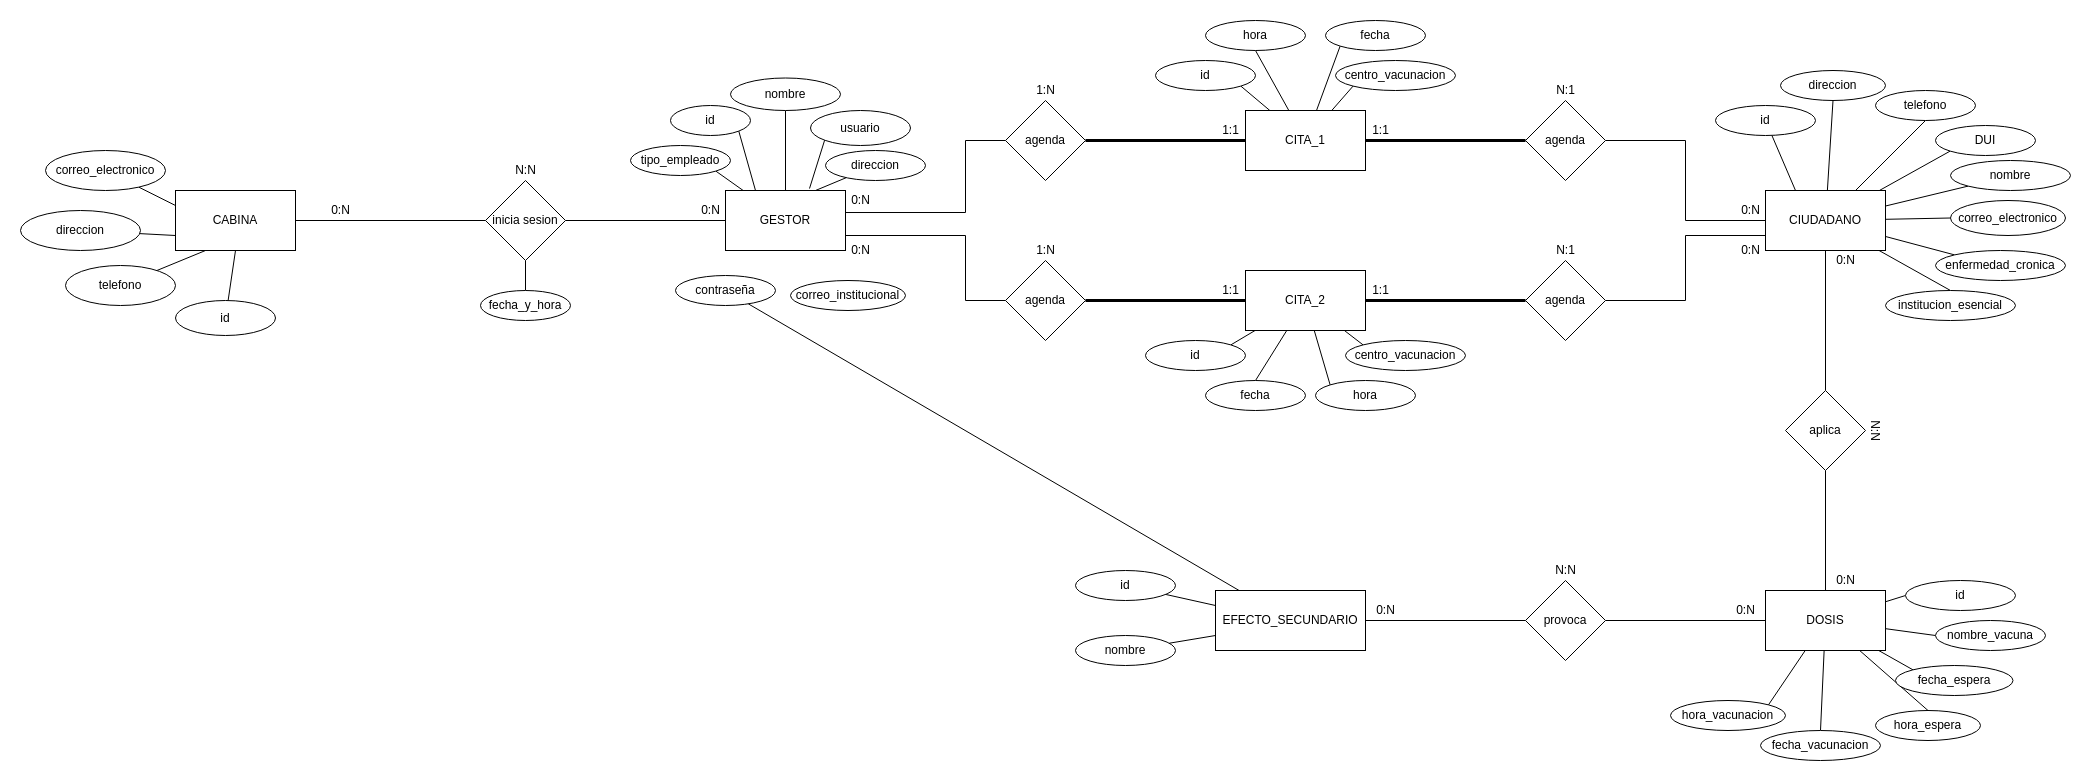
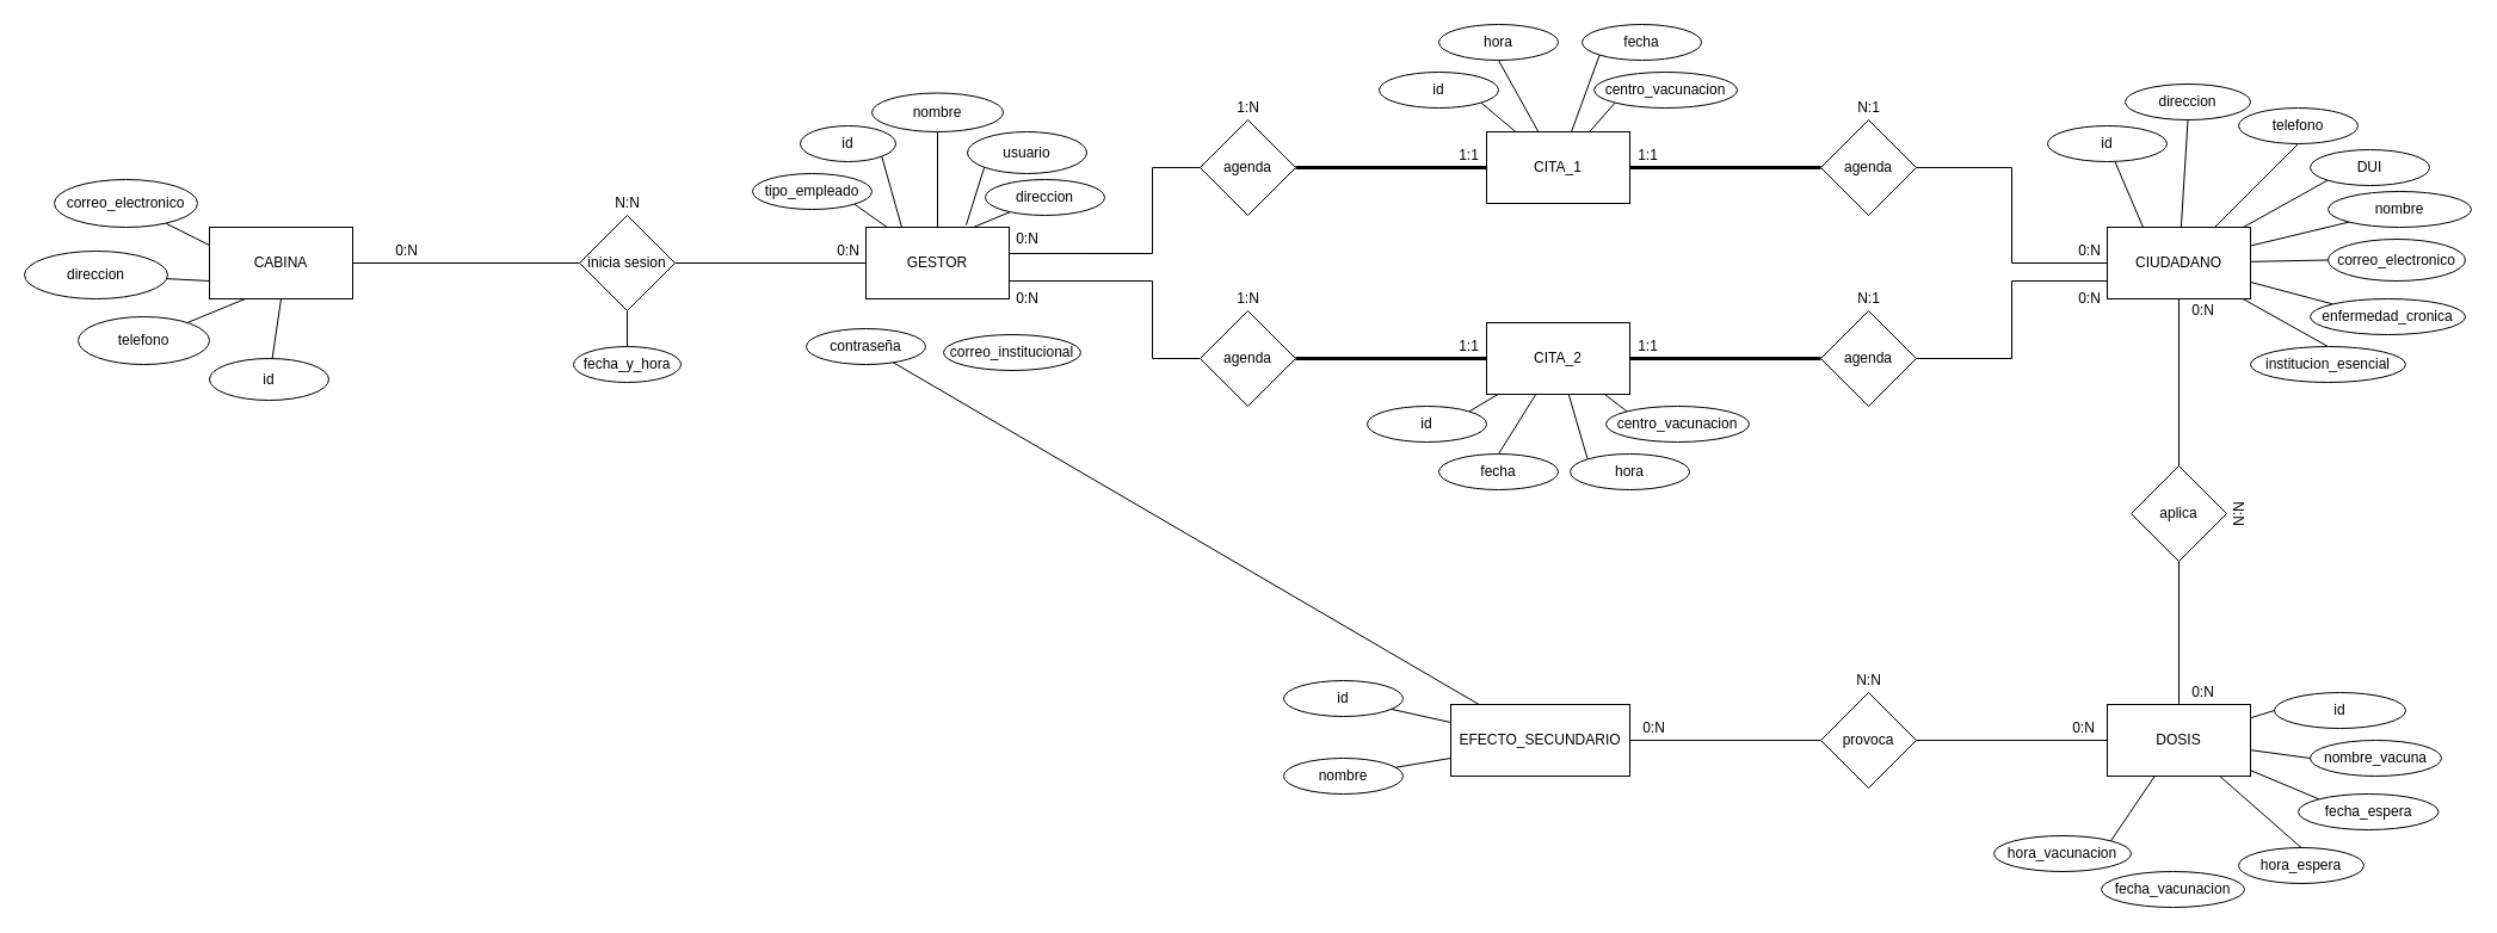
- <mxCell id="119" value="fecha_espera" style="ellipse;whiteSpace=wrap;html=1;" parent="1" vertex="1"><mxGeometry x="1895" y="665" width="117.5" height="30" as="geometry" /></mxCell>
+ <mxCell id="119" value="fecha_espera" style="ellipse;whiteSpace=wrap;html=1;" parent="1" vertex="1"><mxGeometry x="1925" y="665" width="117.5" height="30" as="geometry" /></mxCell>
- <mxCell id="79" style="edgeStyle=none;rounded=0;orthogonalLoop=1;jettySize=auto;html=1;entryX=0.5;entryY=0;entryDx=0;entryDy=0;endArrow=none;endFill=0;" parent="1" source="81" target="83" edge="1"><mxGeometry relative="1" as="geometry" /></mxCell>
